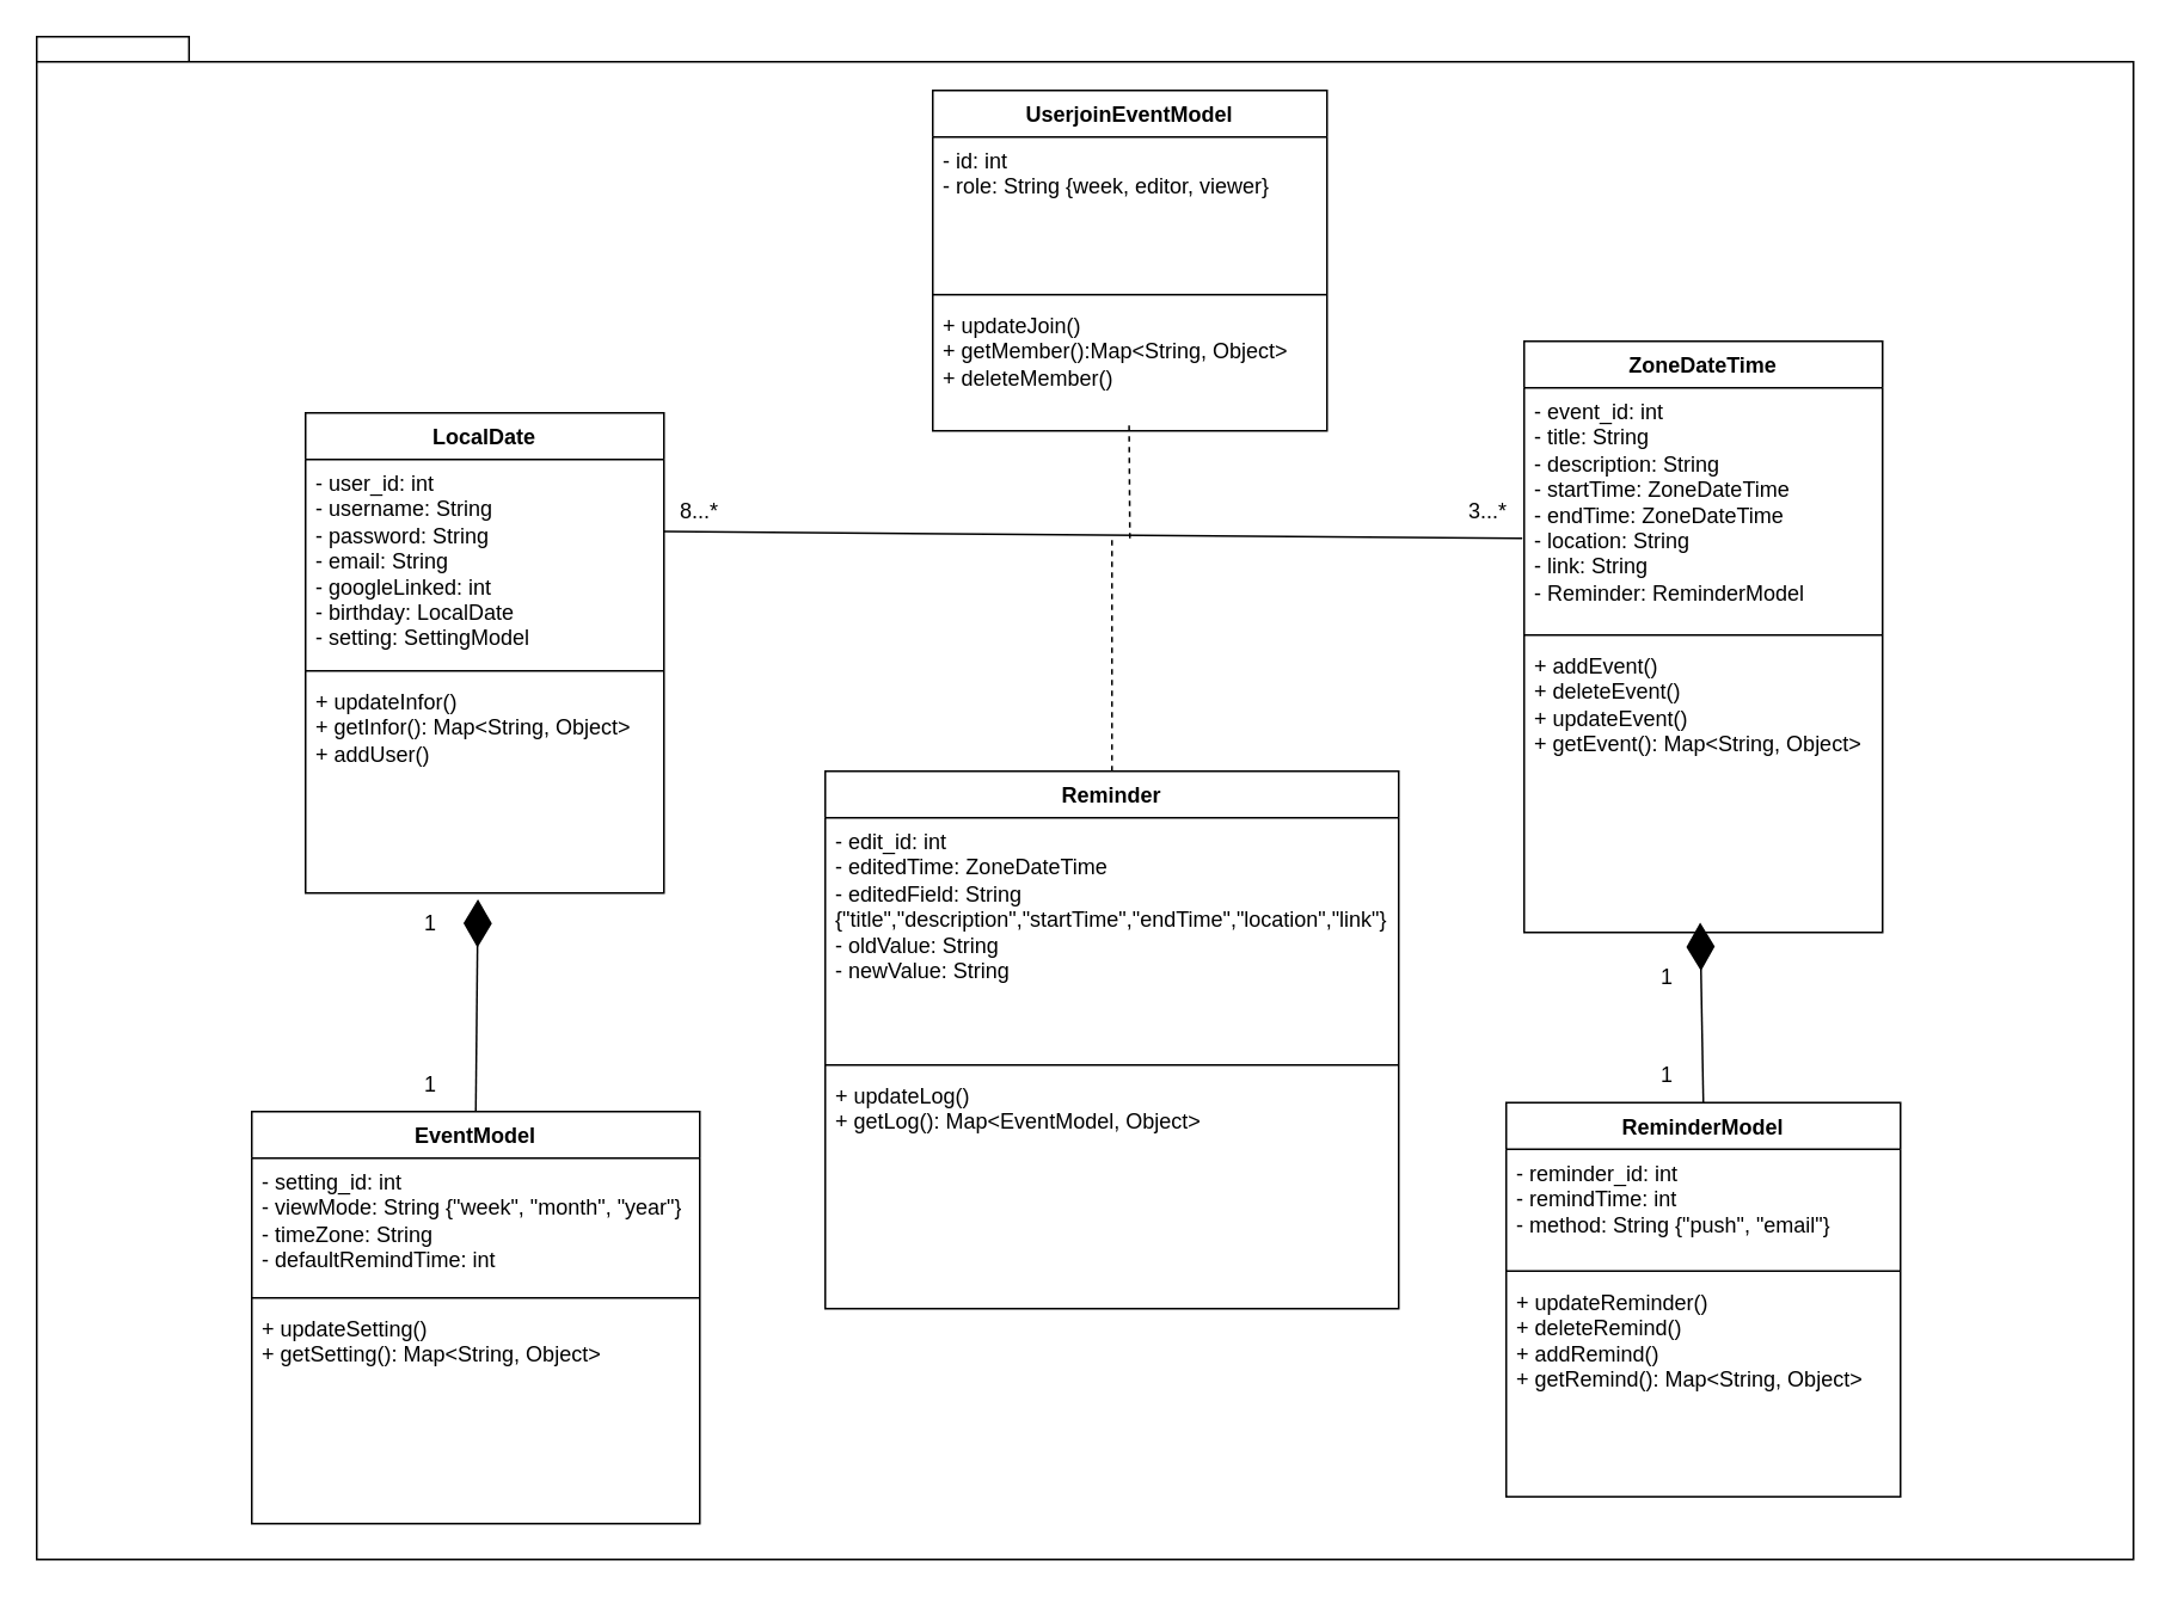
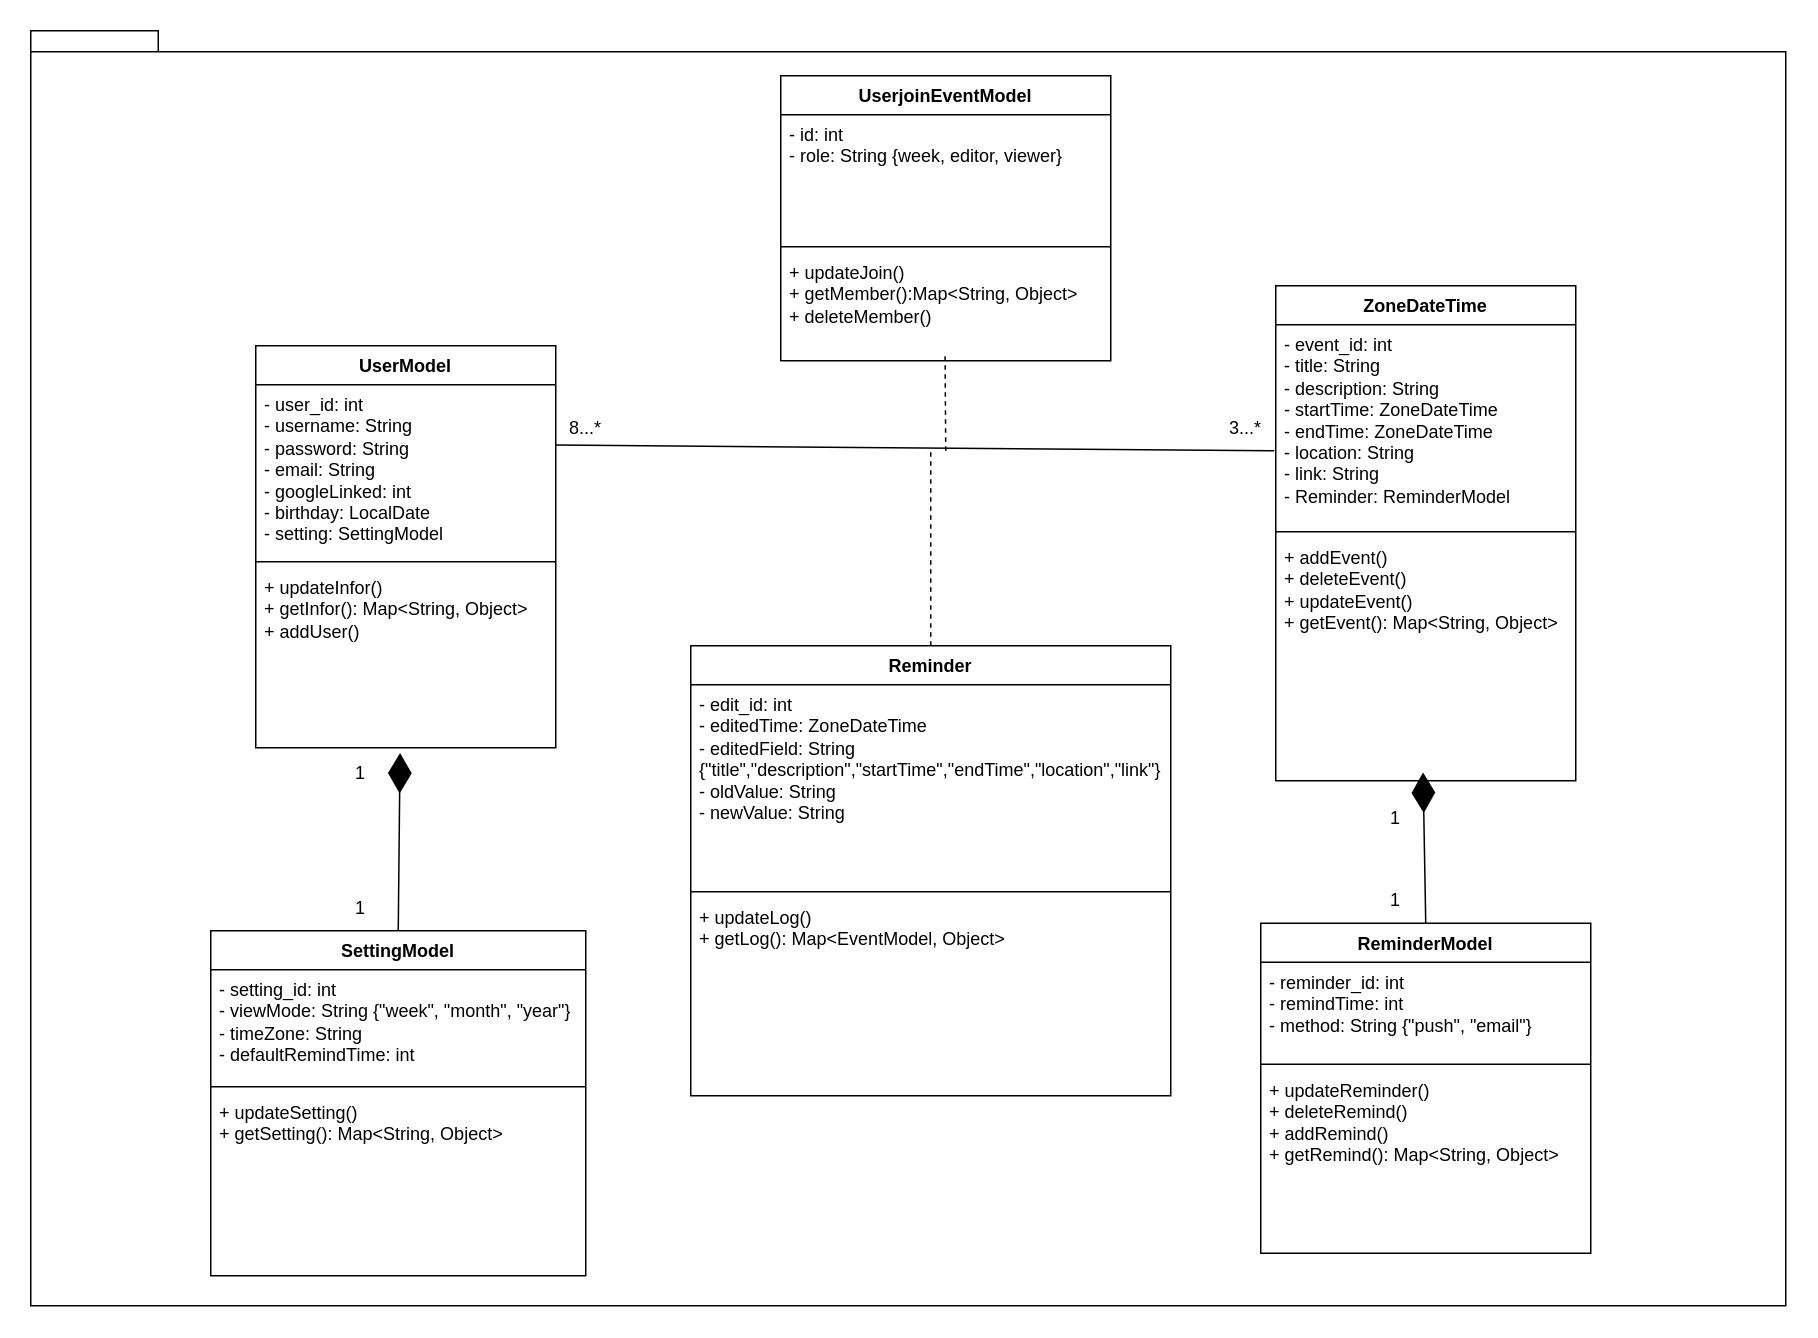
- <mxCell id="3" value="LocalDate" style="swimlane;fontStyle=1;align=center;verticalAlign=top;childLayout=stackLayout;horizontal=1;startSize=26;horizontalStack=0;resizeParent=1;resizeParentMax=0;resizeLast=0;collapsible=1;marginBottom=0;whiteSpace=wrap;html=1;" parent="1" vertex="1"><mxGeometry x="170" y="230" width="200" height="268" as="geometry" /></mxCell>
+ <mxCell id="3" value="UserModel" style="swimlane;fontStyle=1;align=center;verticalAlign=top;childLayout=stackLayout;horizontal=1;startSize=26;horizontalStack=0;resizeParent=1;resizeParentMax=0;resizeLast=0;collapsible=1;marginBottom=0;whiteSpace=wrap;html=1;" parent="1" vertex="1"><mxGeometry x="170" y="230" width="200" height="268" as="geometry" /></mxCell>
- <mxCell id="7" value="EventModel" style="swimlane;fontStyle=1;align=center;verticalAlign=top;childLayout=stackLayout;horizontal=1;startSize=26;horizontalStack=0;resizeParent=1;resizeParentMax=0;resizeLast=0;collapsible=1;marginBottom=0;whiteSpace=wrap;html=1;" parent="1" vertex="1"><mxGeometry x="140" y="620" width="250" height="230" as="geometry" /></mxCell>
+ <mxCell id="7" value="SettingModel" style="swimlane;fontStyle=1;align=center;verticalAlign=top;childLayout=stackLayout;horizontal=1;startSize=26;horizontalStack=0;resizeParent=1;resizeParentMax=0;resizeLast=0;collapsible=1;marginBottom=0;whiteSpace=wrap;html=1;" parent="1" vertex="1"><mxGeometry x="140" y="620" width="250" height="230" as="geometry" /></mxCell>
